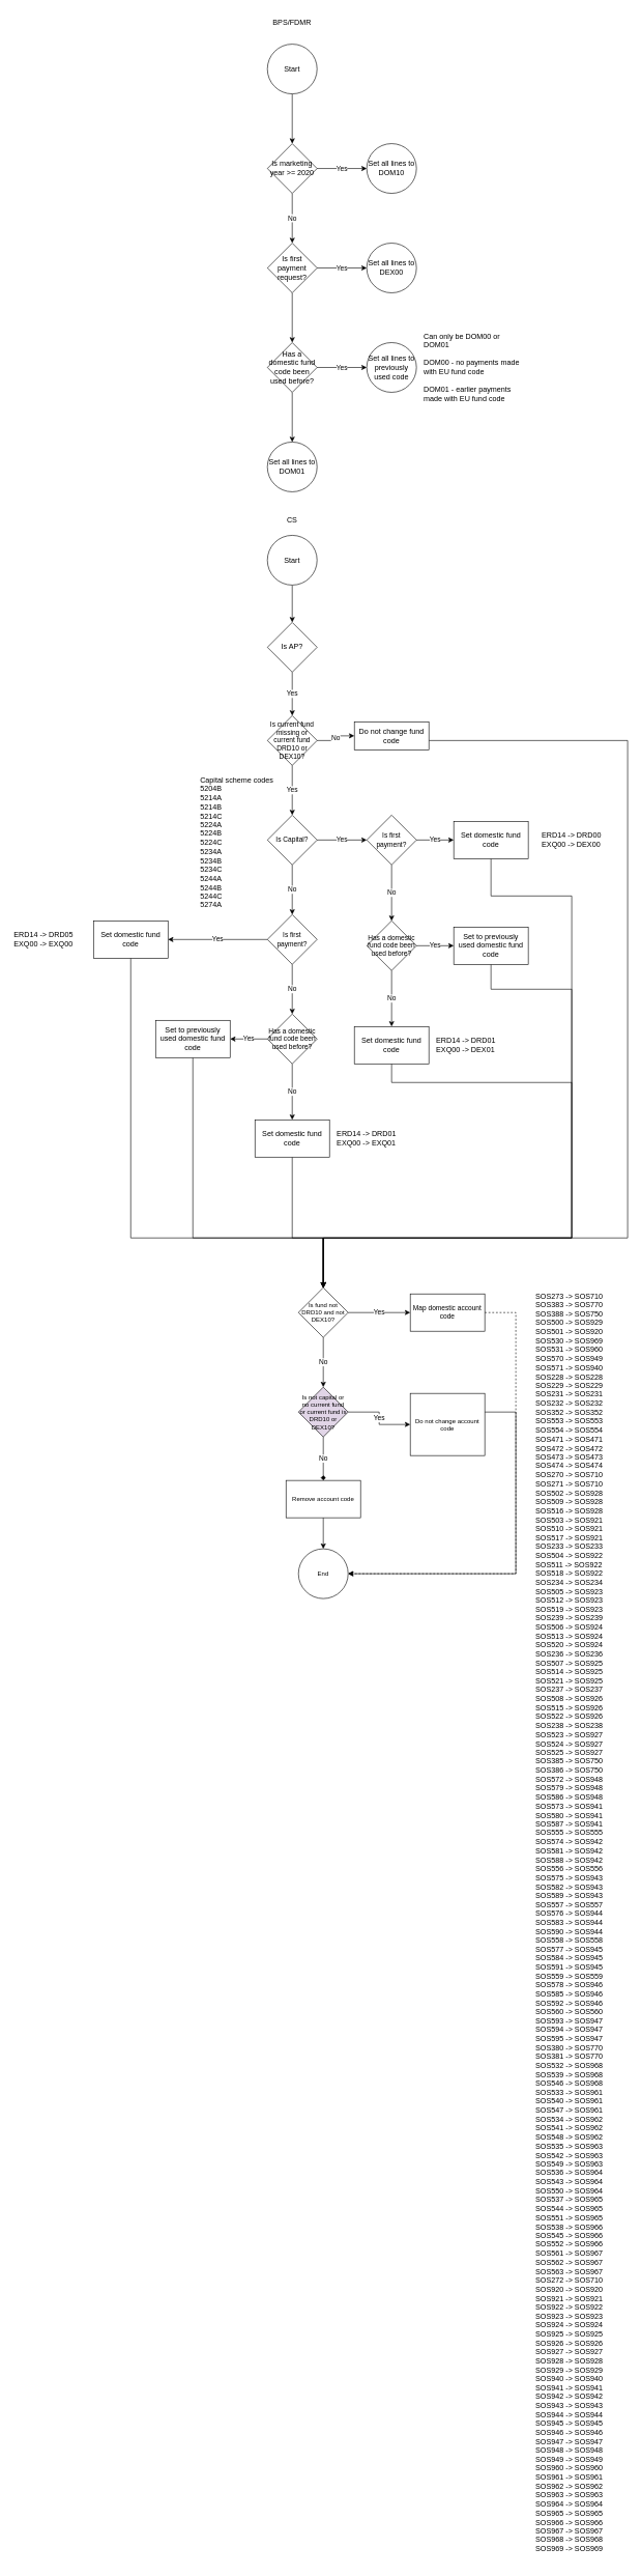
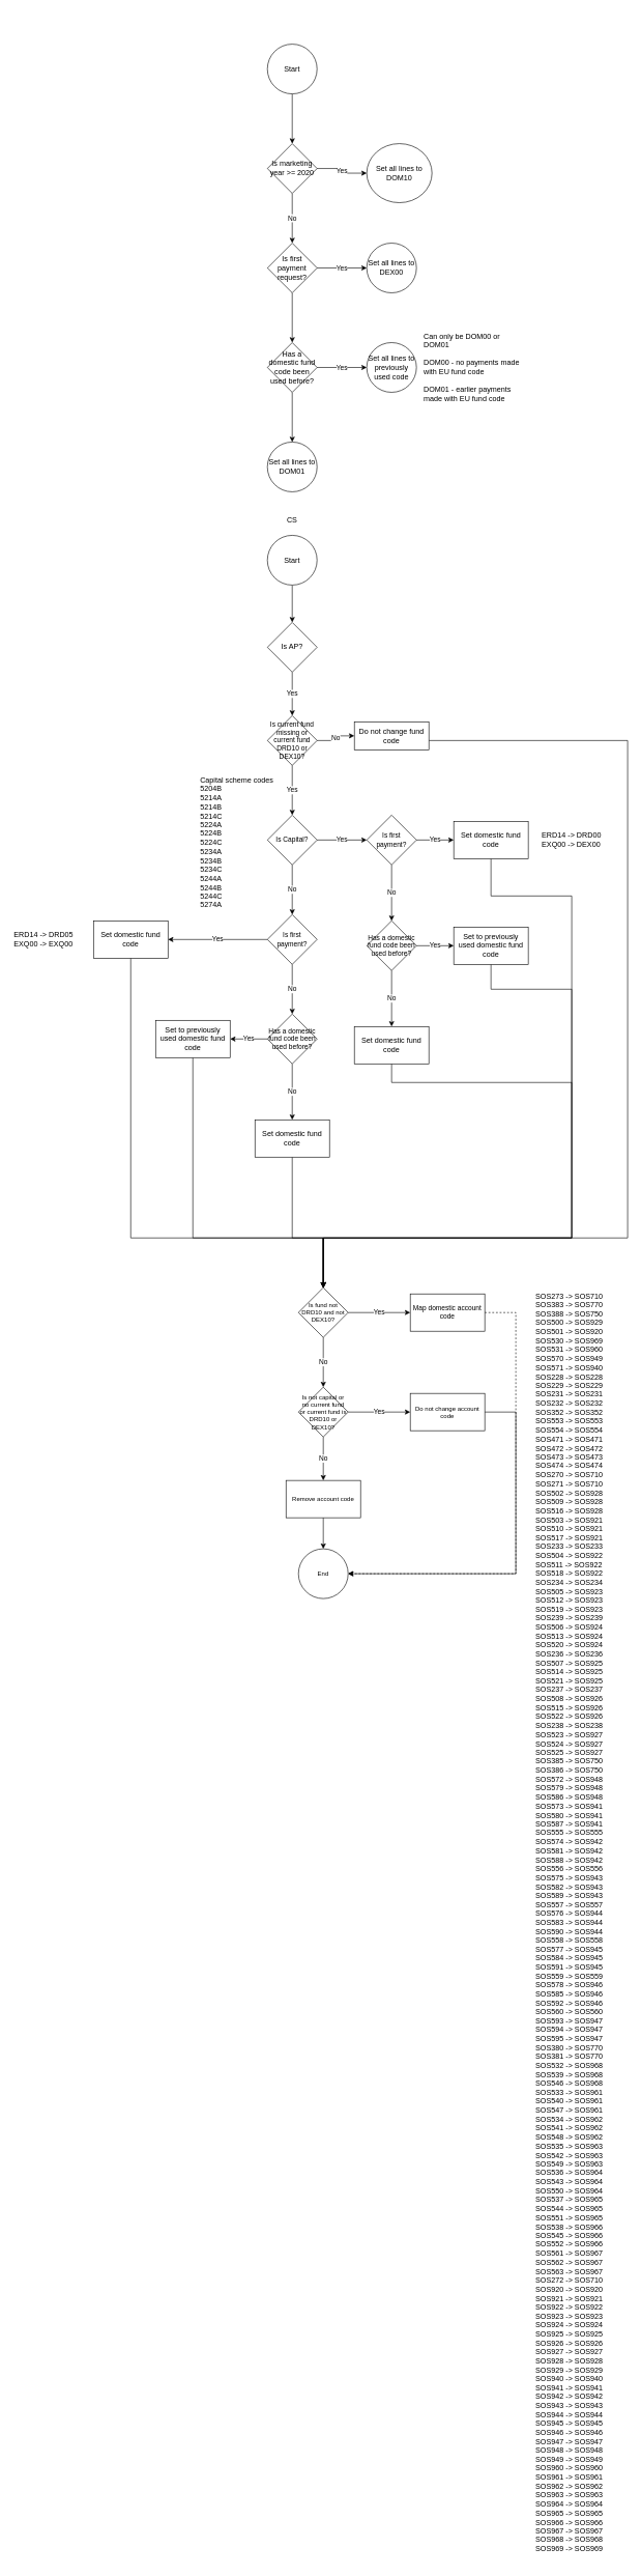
- <mxCell id="18" value="BPS/FDMR" style="text;html=1;strokeColor=none;fillColor=none;align=center;verticalAlign=middle;whiteSpace=wrap;rounded=0;" parent="1" vertex="1"><mxGeometry x="440" y="20" width="60" height="30" as="geometry" /></mxCell>
- <mxCell id="7" value="Set all lines to DOM10" style="ellipse;whiteSpace=wrap;html=1;" parent="1" vertex="1"><mxGeometry x="590" y="230" width="80" height="80" as="geometry" /></mxCell>
+ <mxCell id="7" value="Set all lines to DOM10" style="ellipse;whiteSpace=wrap;html=1;" parent="1" vertex="1"><mxGeometry x="590" y="230" width="105" height="95" as="geometry" /></mxCell>
- <mxCell id="43" value="ERD14 -&amp;gt; DRD01&lt;br&gt;EXQ00 -&amp;gt; DEX01" style="text;html=1;strokeColor=none;fillColor=none;align=left;verticalAlign=middle;whiteSpace=wrap;rounded=0;" vertex="1" parent="1"><mxGeometry x="700" y="1665" width="120" height="30" as="geometry" /></mxCell>
- <mxCell id="56" value="ERD14 -&amp;gt; DRD01&lt;br&gt;EXQ00 -&amp;gt; EXQ01" style="text;html=1;strokeColor=none;fillColor=none;align=left;verticalAlign=middle;whiteSpace=wrap;rounded=0;" vertex="1" parent="1"><mxGeometry x="540" y="1815" width="120" height="30" as="geometry" /></mxCell>
- <mxCell id="69" value="Is not capital or no current fund or current fund is DRD10 or DEX10?" style="rhombus;whiteSpace=wrap;html=1;fontSize=10;fillColor=#e1d5e7;" vertex="1" parent="1"><mxGeometry x="480" y="2230" width="80" height="80" as="geometry" /></mxCell>
+ <mxCell id="69" value="Is not capital or no current fund or current fund is DRD10 or DEX10?" style="rhombus;whiteSpace=wrap;html=1;fontSize=10;" vertex="1" parent="1"><mxGeometry x="480" y="2230" width="80" height="80" as="geometry" /></mxCell>
- <mxCell id="71" value="Do not change account code" style="whiteSpace=wrap;html=1;fontSize=10;" vertex="1" parent="1"><mxGeometry x="660" y="2240" width="120" height="100" as="geometry" /></mxCell>
+ <mxCell id="71" value="Do not change account code" style="whiteSpace=wrap;html=1;fontSize=10;" vertex="1" parent="1"><mxGeometry x="660" y="2240" width="120" height="60" as="geometry" /></mxCell>
- <mxCell id="68" value="No" style="edgeStyle=orthogonalEdgeStyle;rounded=0;orthogonalLoop=1;jettySize=auto;html=1;entryX=0.5;entryY=0;entryDx=0;entryDy=0;endArrow=diamond;" edge="1" parent="1" source="69" target="74"><mxGeometry relative="1" as="geometry" /></mxCell>
+ <mxCell id="68" value="No" style="edgeStyle=orthogonalEdgeStyle;rounded=0;orthogonalLoop=1;jettySize=auto;html=1;entryX=0.5;entryY=0;entryDx=0;entryDy=0;" edge="1" parent="1" source="69" target="74"><mxGeometry relative="1" as="geometry" /></mxCell>
